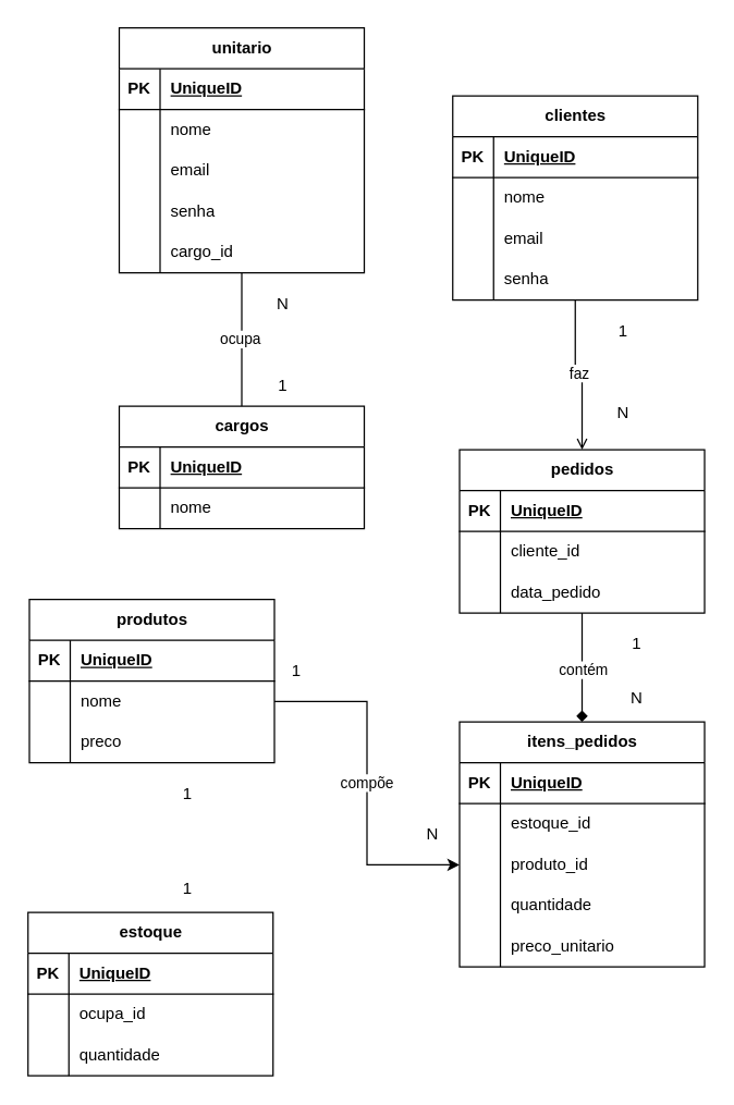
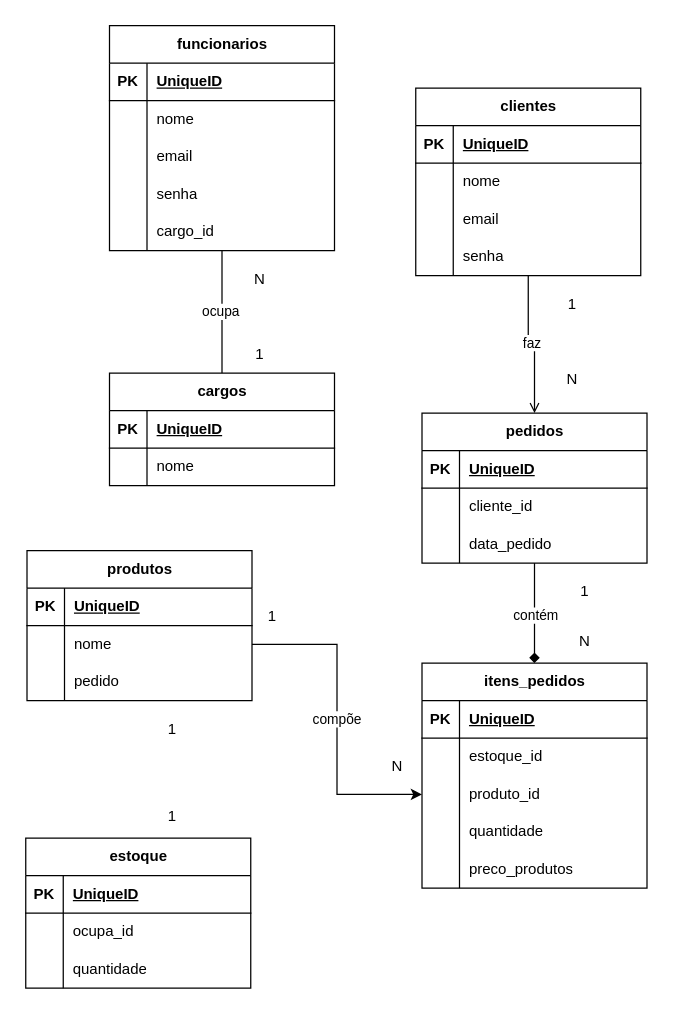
- <mxCell id="11" value="&lt;font style=&quot;vertical-align: inherit;&quot;&gt;&lt;font style=&quot;vertical-align: inherit;&quot;&gt;unitario&lt;/font&gt;&lt;/font&gt;" style="shape=table;startSize=30;container=1;collapsible=1;childLayout=tableLayout;fixedRows=1;rowLines=0;fontStyle=1;align=center;resizeLast=1;html=1;" vertex="1" parent="1"><mxGeometry x="87" y="20" width="180" height="180" as="geometry" /></mxCell>
+ <mxCell id="11" value="&lt;font style=&quot;vertical-align: inherit;&quot;&gt;&lt;font style=&quot;vertical-align: inherit;&quot;&gt;funcionarios&lt;/font&gt;&lt;/font&gt;" style="shape=table;startSize=30;container=1;collapsible=1;childLayout=tableLayout;fixedRows=1;rowLines=0;fontStyle=1;align=center;resizeLast=1;html=1;" vertex="1" parent="1"><mxGeometry x="87" y="20" width="180" height="180" as="geometry" /></mxCell>
- <mxCell id="79" value="preco" style="shape=partialRectangle;connectable=0;fillColor=none;top=0;left=0;bottom=0;right=0;align=left;spacingLeft=6;overflow=hidden;whiteSpace=wrap;html=1;" vertex="1" parent="77"><mxGeometry x="30" width="150" height="30" as="geometry"><mxRectangle width="150" height="30" as="alternateBounds" /></mxGeometry></mxCell>
+ <mxCell id="79" value="pedido" style="shape=partialRectangle;connectable=0;fillColor=none;top=0;left=0;bottom=0;right=0;align=left;spacingLeft=6;overflow=hidden;whiteSpace=wrap;html=1;" vertex="1" parent="77"><mxGeometry x="30" width="150" height="30" as="geometry"><mxRectangle width="150" height="30" as="alternateBounds" /></mxGeometry></mxCell>
- <mxCell id="69" value="preco_unitario" style="shape=partialRectangle;connectable=0;fillColor=none;top=0;left=0;bottom=0;right=0;align=left;spacingLeft=6;overflow=hidden;whiteSpace=wrap;html=1;" vertex="1" parent="67"><mxGeometry x="30" width="150" height="30" as="geometry"><mxRectangle width="150" height="30" as="alternateBounds" /></mxGeometry></mxCell>
+ <mxCell id="69" value="preco_produtos" style="shape=partialRectangle;connectable=0;fillColor=none;top=0;left=0;bottom=0;right=0;align=left;spacingLeft=6;overflow=hidden;whiteSpace=wrap;html=1;" vertex="1" parent="67"><mxGeometry x="30" width="150" height="30" as="geometry"><mxRectangle width="150" height="30" as="alternateBounds" /></mxGeometry></mxCell>
